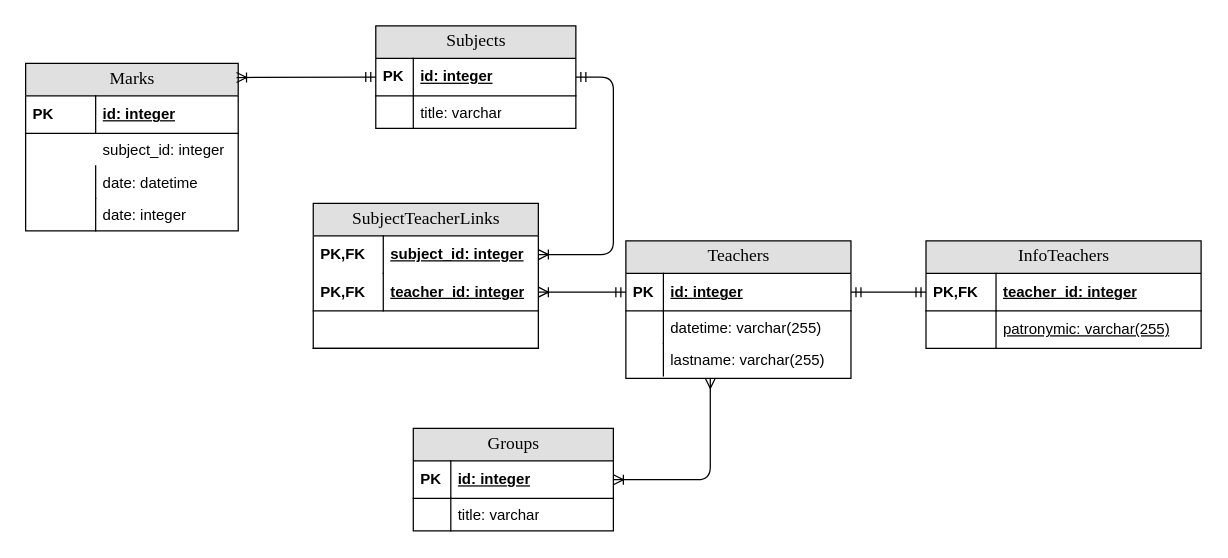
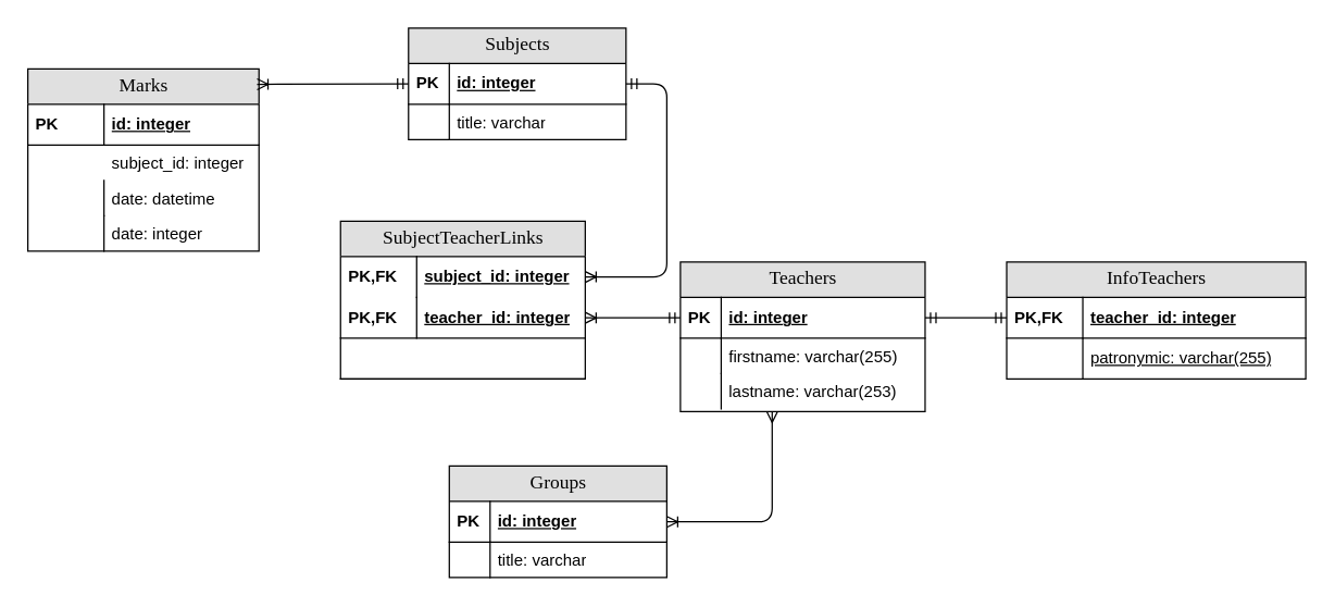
- <mxCell id="19" value="datetime: varchar(255)" style="shape=partialRectangle;top=0;left=0;right=0;bottom=0;html=1;align=left;verticalAlign=top;fillColor=none;spacingLeft=34;spacingRight=4;whiteSpace=wrap;overflow=hidden;rotatable=0;points=[[0,0.5],[1,0.5]];portConstraint=eastwest;dropTarget=0;" parent="16" vertex="1"><mxGeometry y="56" width="180" height="26" as="geometry" /></mxCell>
+ <mxCell id="19" value="firstname: varchar(255)" style="shape=partialRectangle;top=0;left=0;right=0;bottom=0;html=1;align=left;verticalAlign=top;fillColor=none;spacingLeft=34;spacingRight=4;whiteSpace=wrap;overflow=hidden;rotatable=0;points=[[0,0.5],[1,0.5]];portConstraint=eastwest;dropTarget=0;" parent="16" vertex="1"><mxGeometry y="56" width="180" height="26" as="geometry" /></mxCell>
- <mxCell id="21" value="lastname: varchar(255)" style="shape=partialRectangle;top=0;left=0;right=0;bottom=0;html=1;align=left;verticalAlign=top;fillColor=none;spacingLeft=34;spacingRight=4;whiteSpace=wrap;overflow=hidden;rotatable=0;points=[[0,0.5],[1,0.5]];portConstraint=eastwest;dropTarget=0;" parent="16" vertex="1"><mxGeometry y="82" width="180" height="26" as="geometry" /></mxCell>
+ <mxCell id="21" value="lastname: varchar(253)" style="shape=partialRectangle;top=0;left=0;right=0;bottom=0;html=1;align=left;verticalAlign=top;fillColor=none;spacingLeft=34;spacingRight=4;whiteSpace=wrap;overflow=hidden;rotatable=0;points=[[0,0.5],[1,0.5]];portConstraint=eastwest;dropTarget=0;" parent="16" vertex="1"><mxGeometry y="82" width="180" height="26" as="geometry" /></mxCell>
